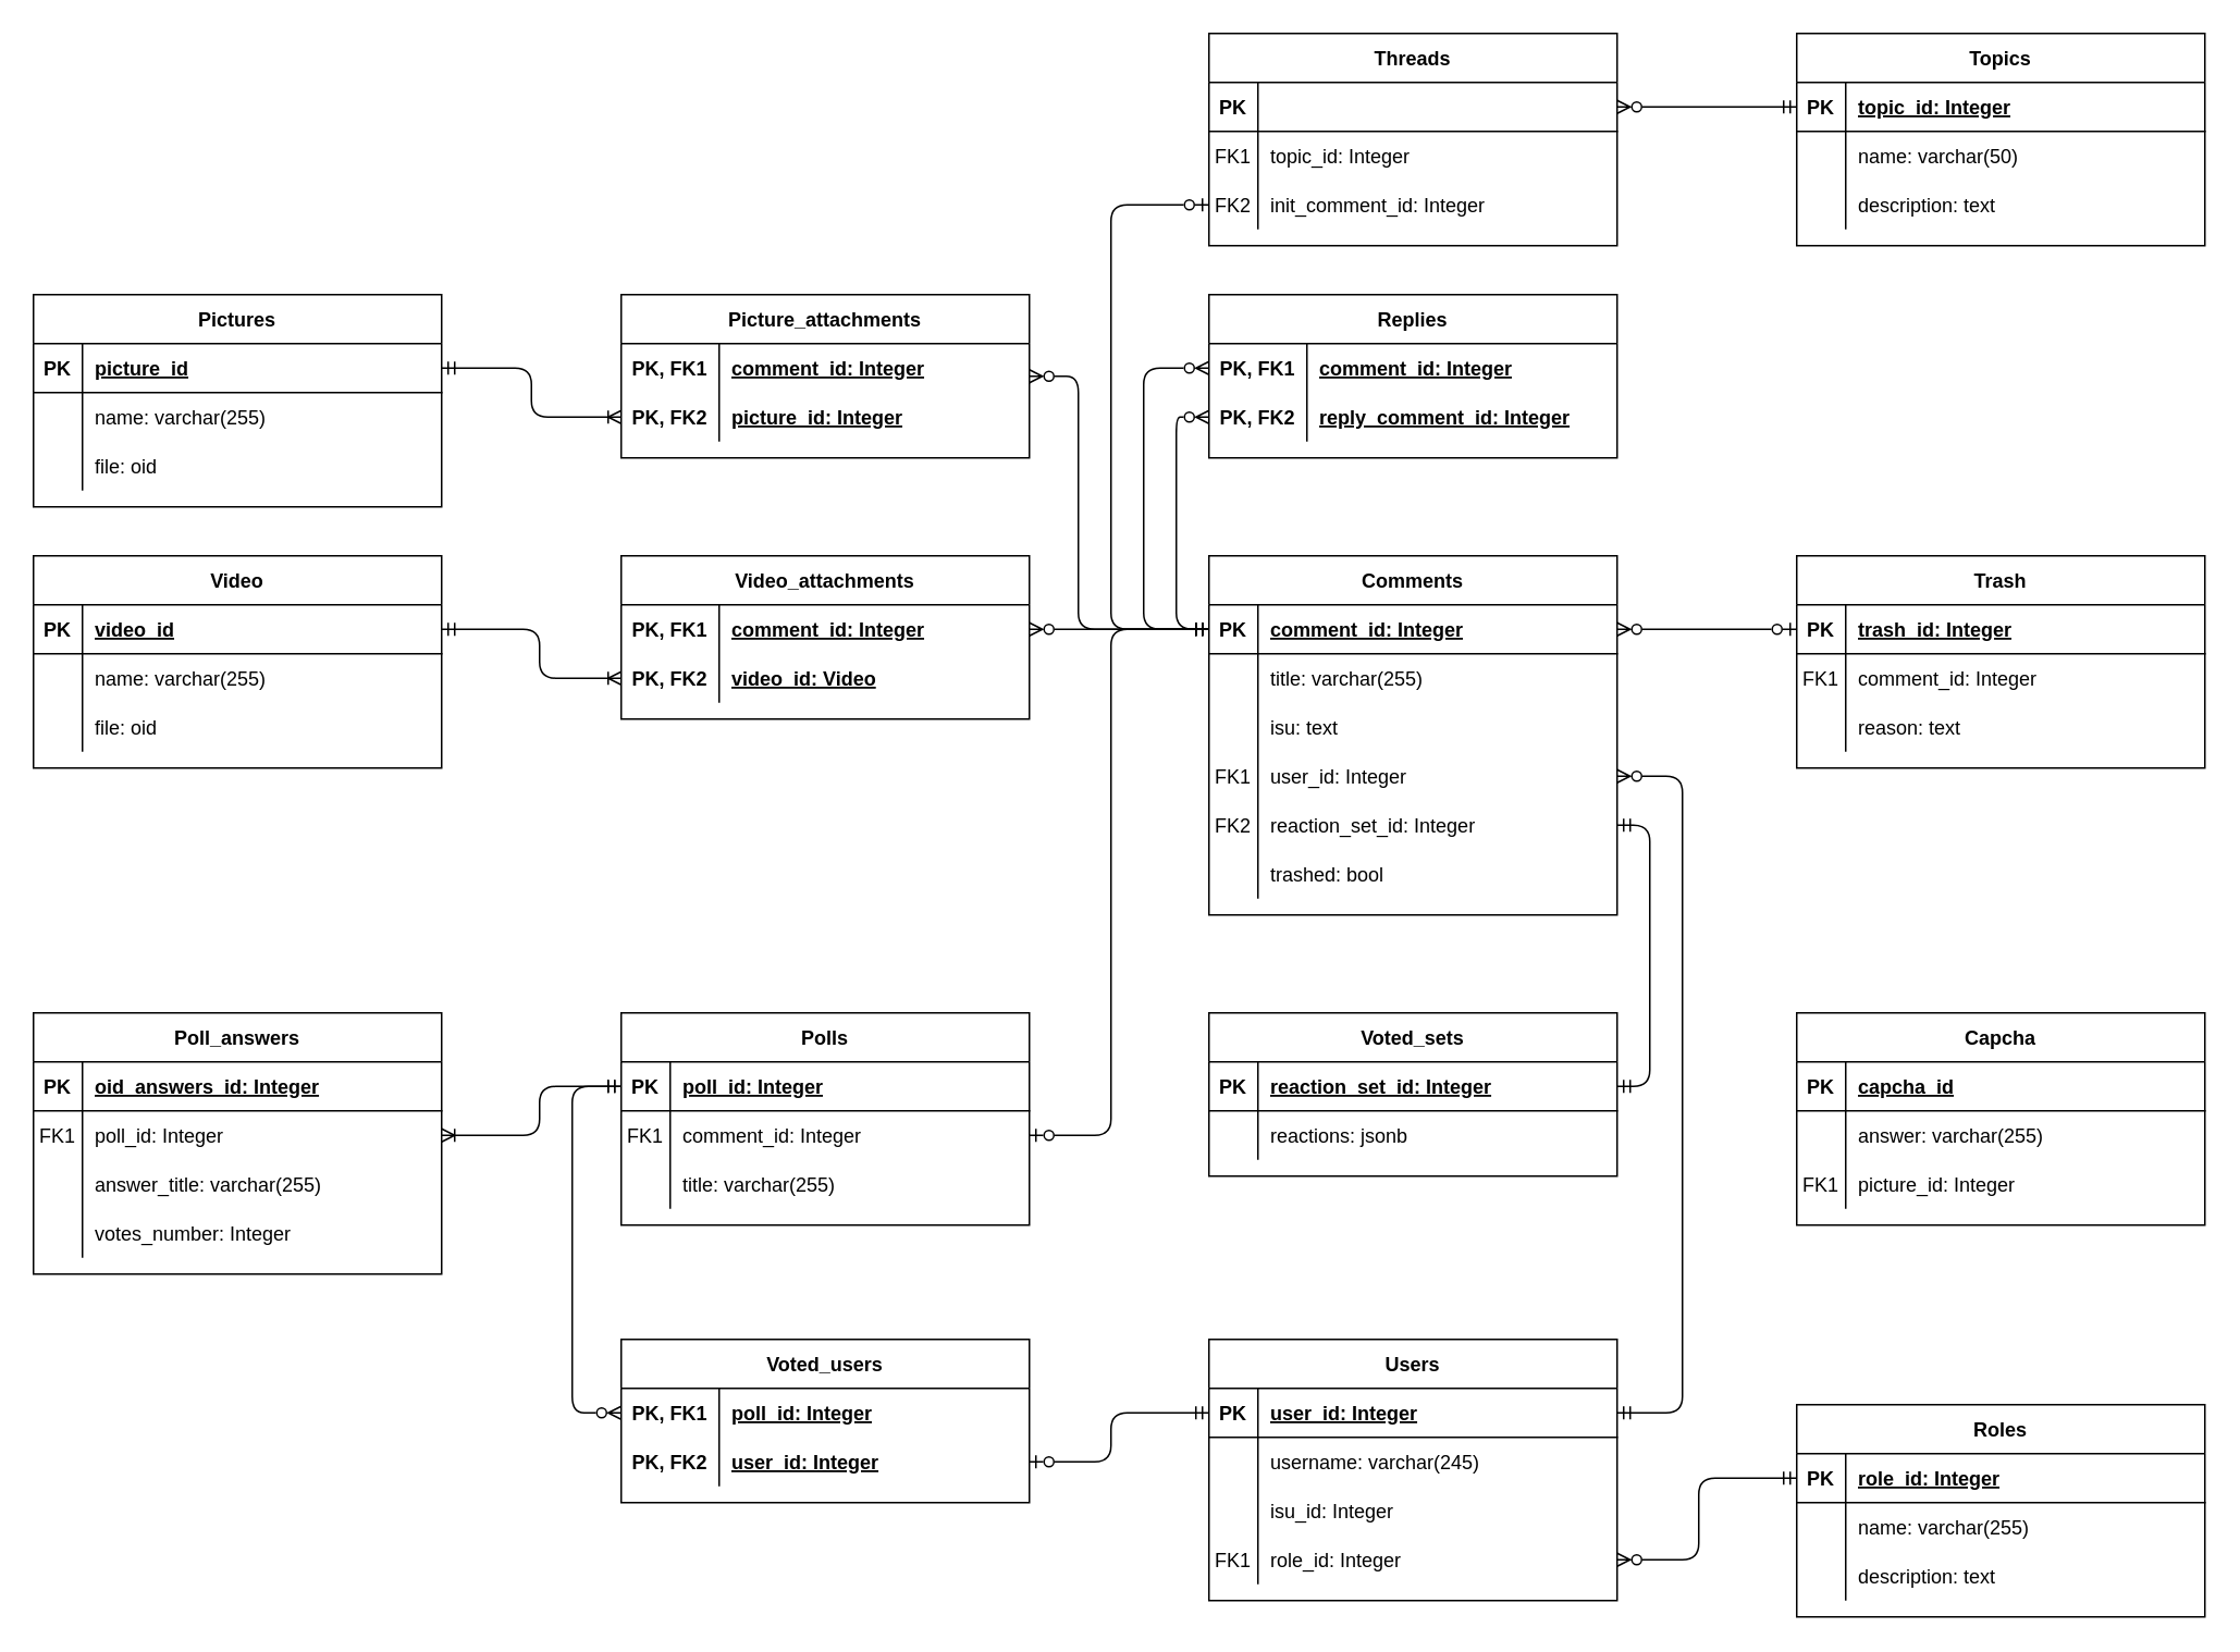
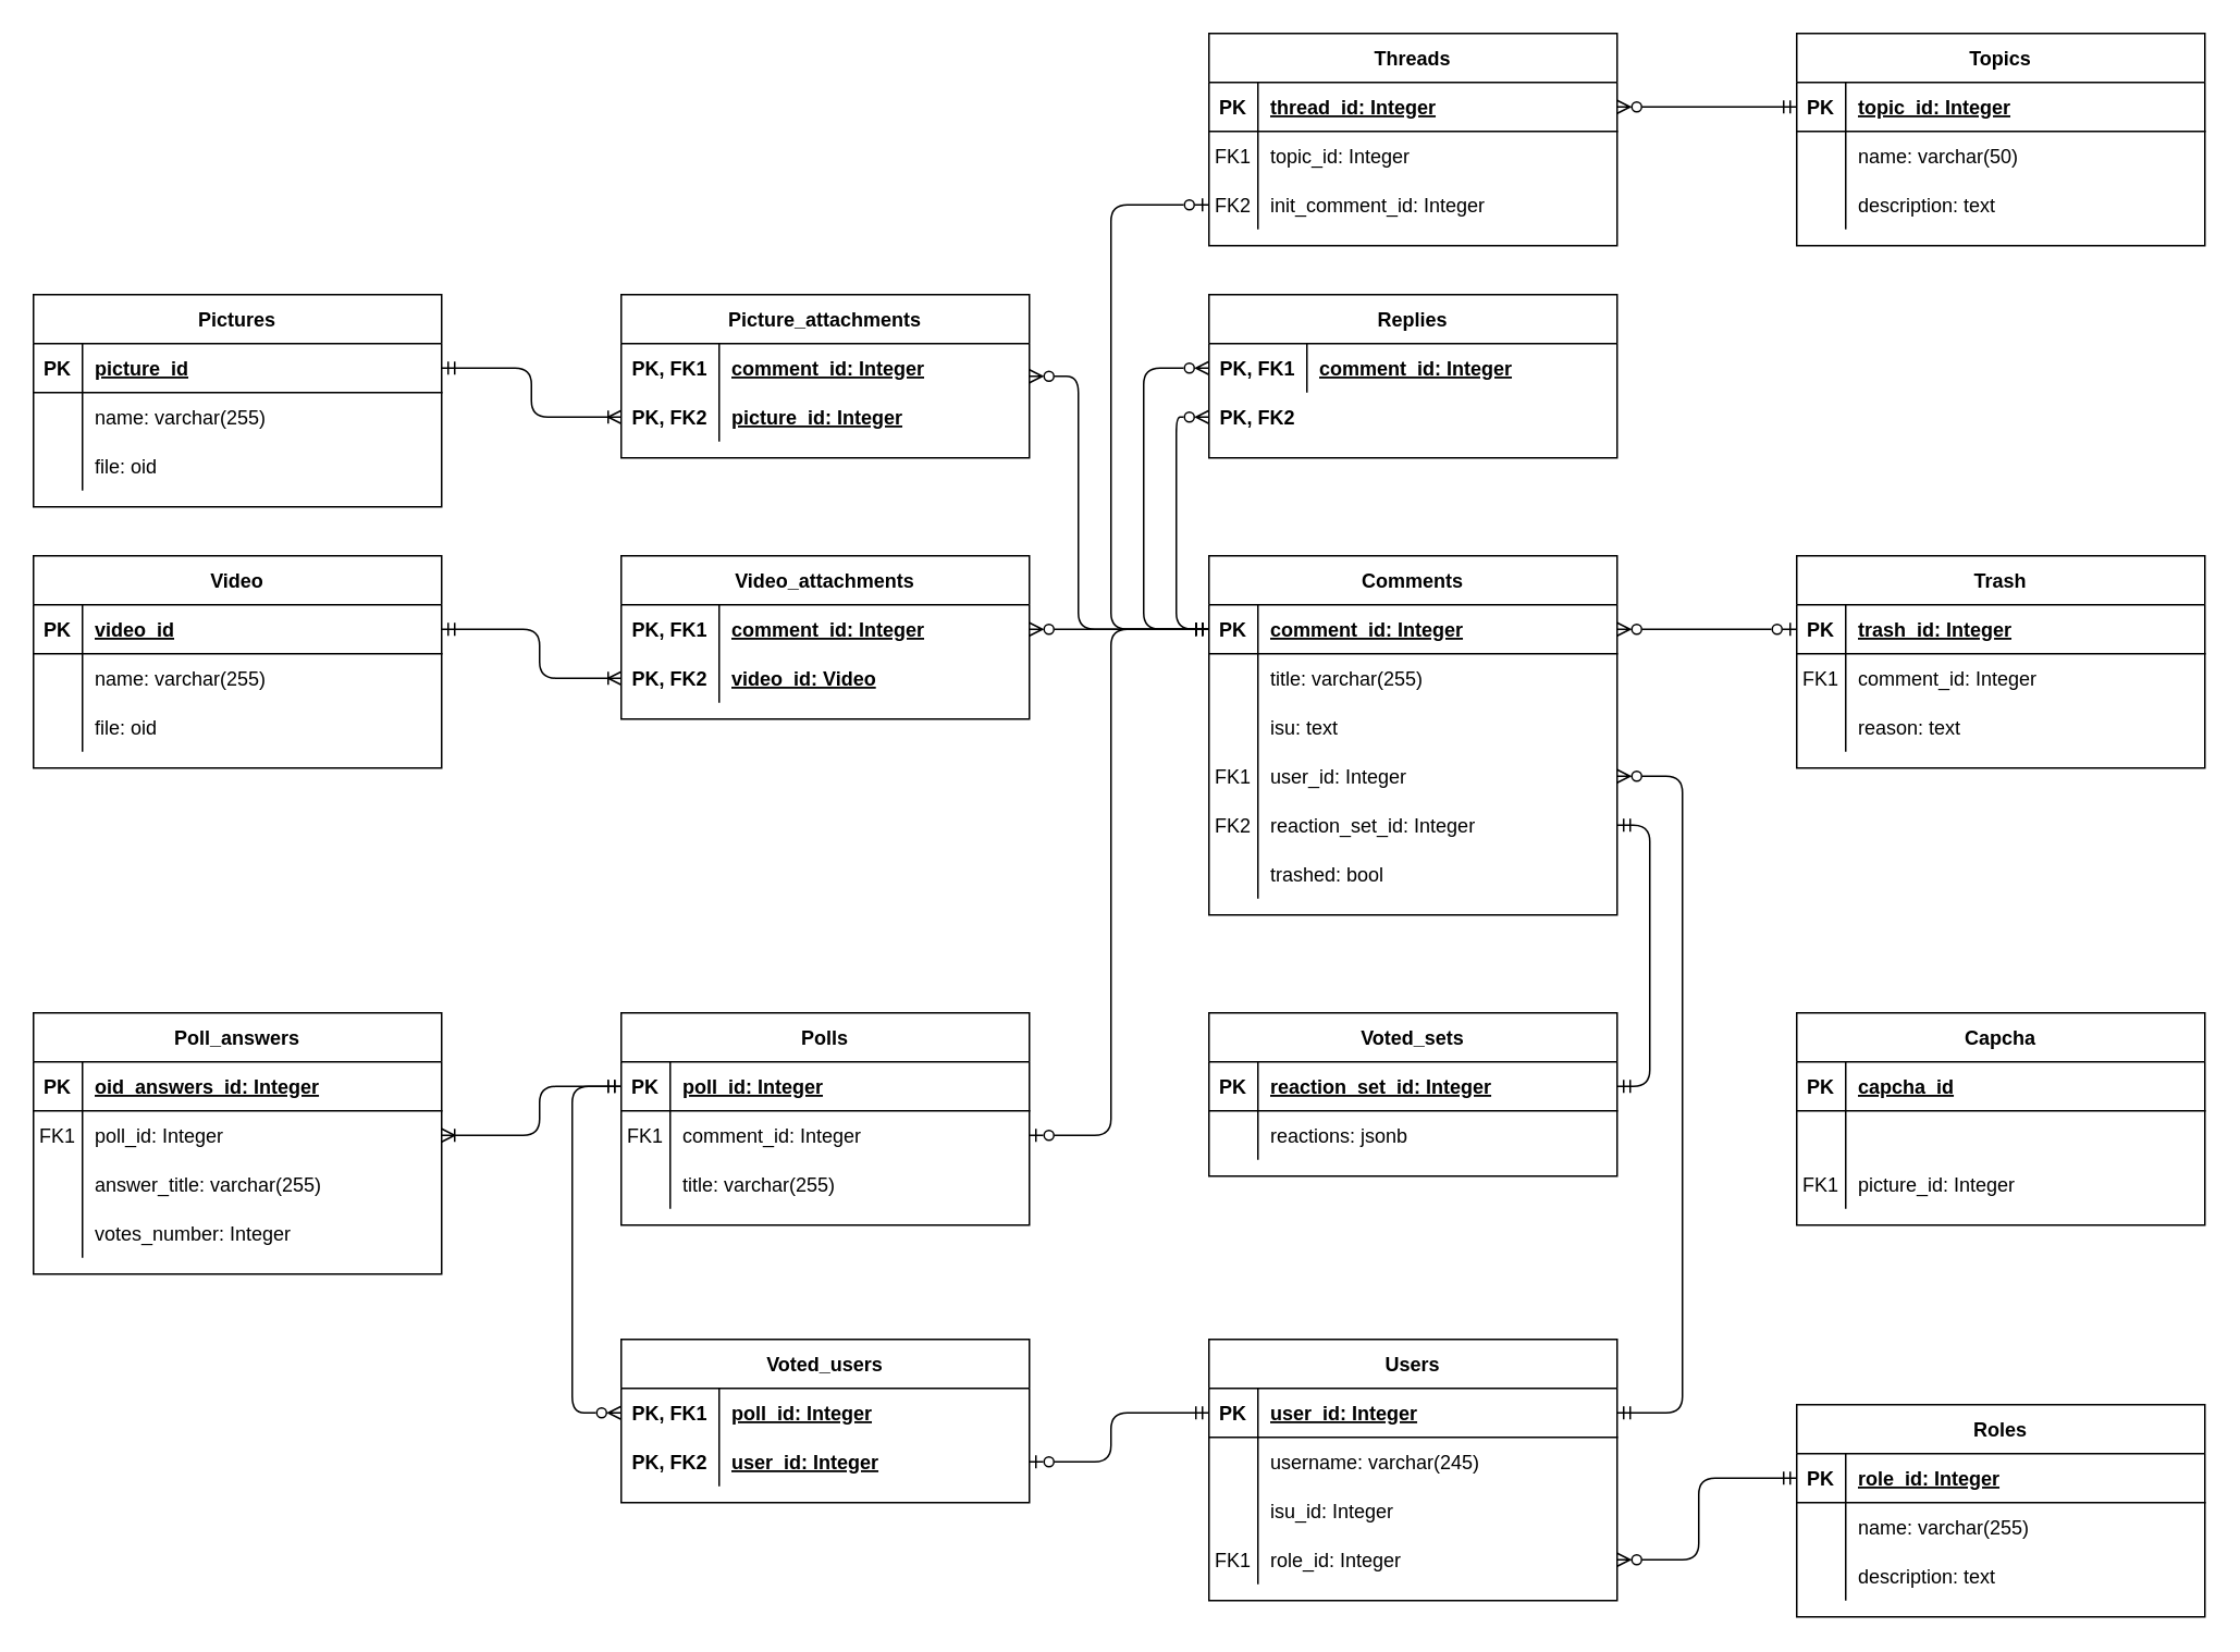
+ <mxCell id="15" value="thread_id: Integer" style="shape=partialRectangle;overflow=hidden;connectable=0;fillColor=none;top=0;left=0;bottom=0;right=0;align=left;spacingLeft=6;fontStyle=5;" parent="13" vertex="1"><mxGeometry x="30" width="220" height="30" as="geometry"><mxRectangle width="220" height="30" as="alternateBounds" /></mxGeometry></mxCell>
- <mxCell id="121" value="reply_comment_id: Integer" style="shape=partialRectangle;overflow=hidden;connectable=0;fillColor=none;top=0;left=0;bottom=0;right=0;align=left;spacingLeft=6;fontStyle=5" vertex="1" parent="119"><mxGeometry x="60" width="190" height="30" as="geometry"><mxRectangle width="190" height="30" as="alternateBounds" /></mxGeometry></mxCell>
- <mxCell id="111" value="answer: varchar(255)" style="shape=partialRectangle;overflow=hidden;connectable=0;fillColor=none;top=0;left=0;bottom=0;right=0;align=left;spacingLeft=6;" vertex="1" parent="109"><mxGeometry x="30" width="220" height="30" as="geometry"><mxRectangle width="220" height="30" as="alternateBounds" /></mxGeometry></mxCell>
